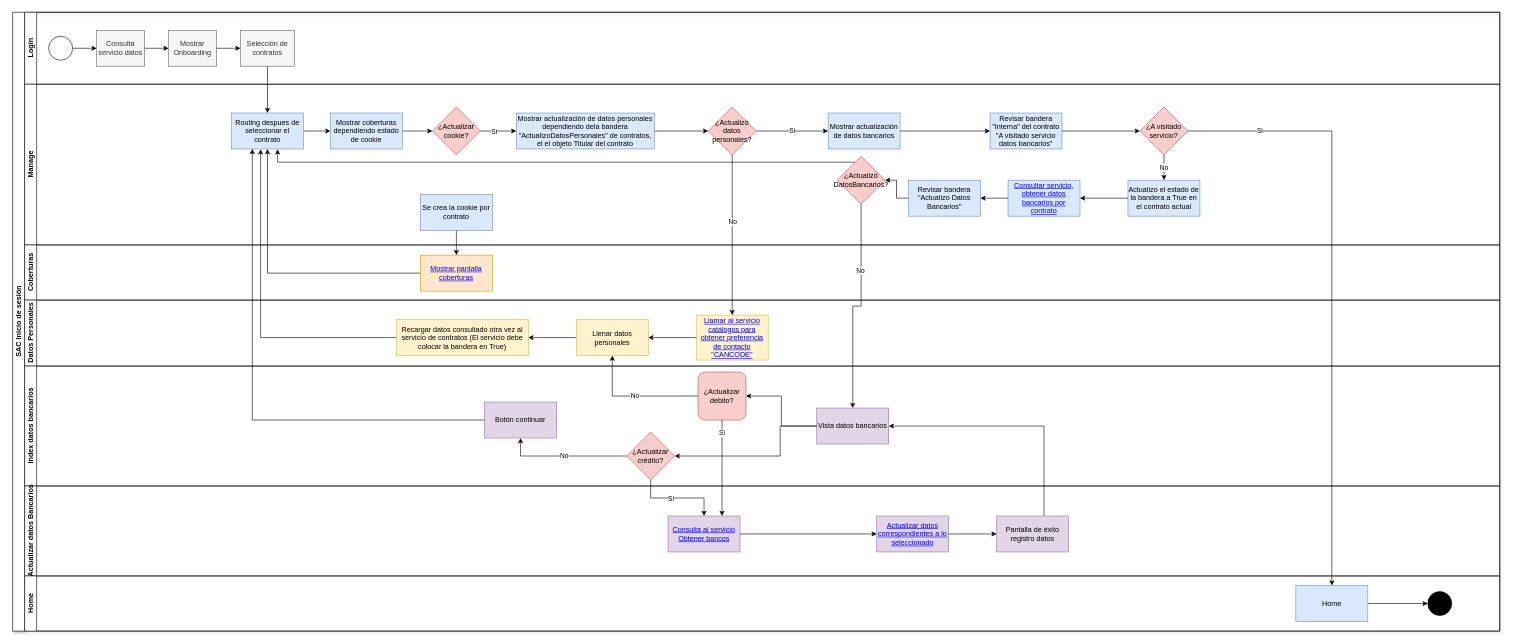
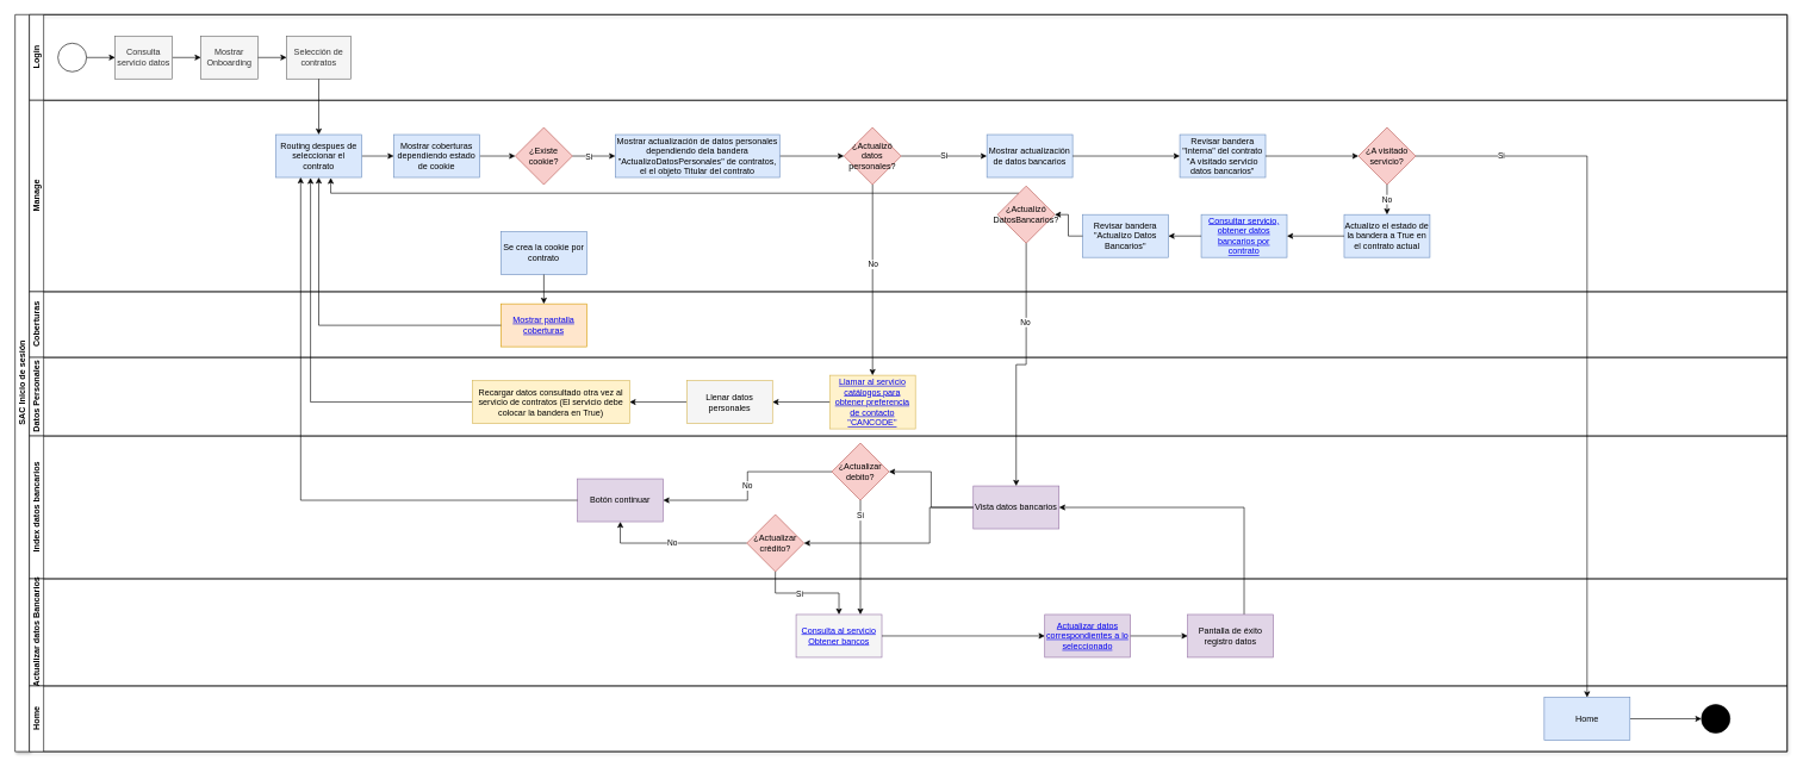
- <mxCell id="16" value="¿Actualizar cookie?" style="rhombus;whiteSpace=wrap;html=1;rounded=0;fillColor=#f8cecc;strokeColor=#b85450;" parent="11" vertex="1"><mxGeometry x="680" y="38" width="80" height="80" as="geometry" /></mxCell>
+ <mxCell id="16" value="¿Existe cookie?" style="rhombus;whiteSpace=wrap;html=1;rounded=0;fillColor=#f8cecc;strokeColor=#b85450;" parent="11" vertex="1"><mxGeometry x="680" y="38" width="80" height="80" as="geometry" /></mxCell>
- <mxCell id="73" value="Llenar datos personales" style="whiteSpace=wrap;html=1;rounded=0;fillColor=#fff2cc;strokeColor=#d6b656;" parent="1" vertex="1"><mxGeometry x="960" y="532.5" width="120" height="60" as="geometry" /></mxCell>
+ <mxCell id="73" value="Llenar datos personales" style="whiteSpace=wrap;html=1;rounded=0;fillColor=#f5f5f5;strokeColor=#d6b656;" parent="1" vertex="1"><mxGeometry x="960" y="532.5" width="120" height="60" as="geometry" /></mxCell>
- <mxCell id="49" value="No" style="edgeStyle=orthogonalEdgeStyle;rounded=0;orthogonalLoop=1;jettySize=auto;html=1;" parent="41" source="43" target="73" edge="1"><mxGeometry relative="1" as="geometry" /></mxCell>
+ <mxCell id="49" value="No" style="edgeStyle=orthogonalEdgeStyle;rounded=0;orthogonalLoop=1;jettySize=auto;html=1;" parent="41" source="43" target="48" edge="1"><mxGeometry relative="1" as="geometry" /></mxCell>
- <mxCell id="43" value="¿Actualizar debito?" style="whiteSpace=wrap;html=1;fillColor=#f8cecc;strokeColor=#b85450;rounded=1;" parent="41" vertex="1"><mxGeometry x="1123" y="10" width="80" height="80" as="geometry" /></mxCell>
+ <mxCell id="43" value="¿Actualizar debito?" style="rhombus;whiteSpace=wrap;html=1;rounded=0;fillColor=#f8cecc;strokeColor=#b85450;" parent="41" vertex="1"><mxGeometry x="1123" y="10" width="80" height="80" as="geometry" /></mxCell>
- <mxCell id="53" value="&lt;a href=&quot;http://pruebas.servicios.saludsa.com.ec/ServicioArmonix/swagger/ui/index#!/ContratoConsulta/ContratoConsulta_GetBancos&quot;&gt;Consulta al servicio Obtener bancos&lt;/a&gt;" style="whiteSpace=wrap;html=1;rounded=0;fillColor=#e1d5e7;strokeColor=#9673a6;" parent="52" vertex="1"><mxGeometry x="1073" y="50" width="120" height="60" as="geometry" /></mxCell>
+ <mxCell id="53" value="&lt;a href=&quot;http://pruebas.servicios.saludsa.com.ec/ServicioArmonix/swagger/ui/index#!/ContratoConsulta/ContratoConsulta_GetBancos&quot;&gt;Consulta al servicio Obtener bancos&lt;/a&gt;" style="whiteSpace=wrap;html=1;rounded=0;fillColor=#f5f5f5;strokeColor=#9673a6;" parent="52" vertex="1"><mxGeometry x="1073" y="50" width="120" height="60" as="geometry" /></mxCell>
